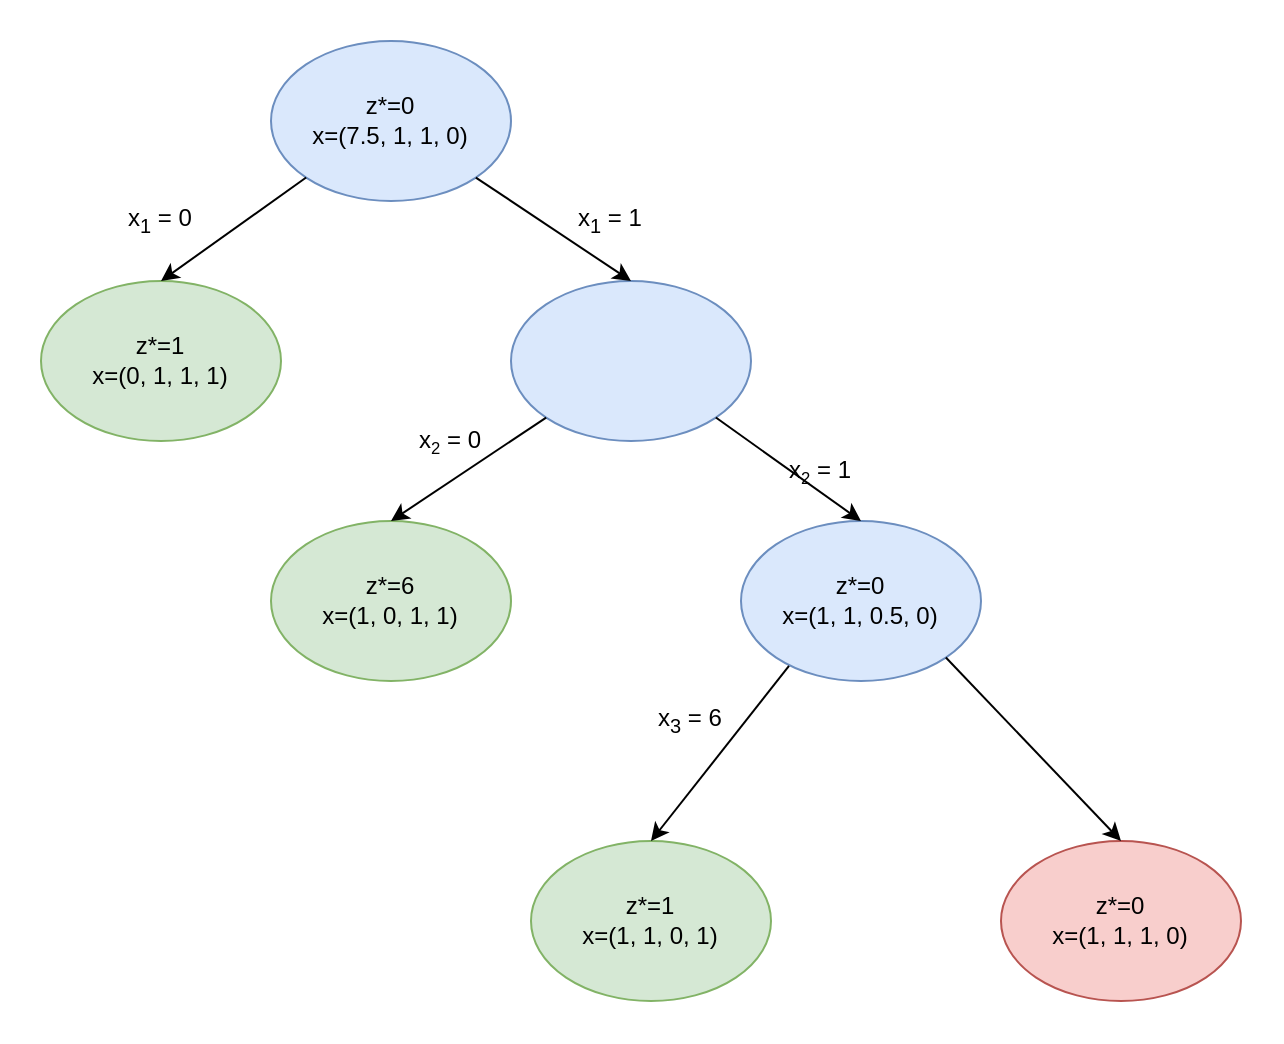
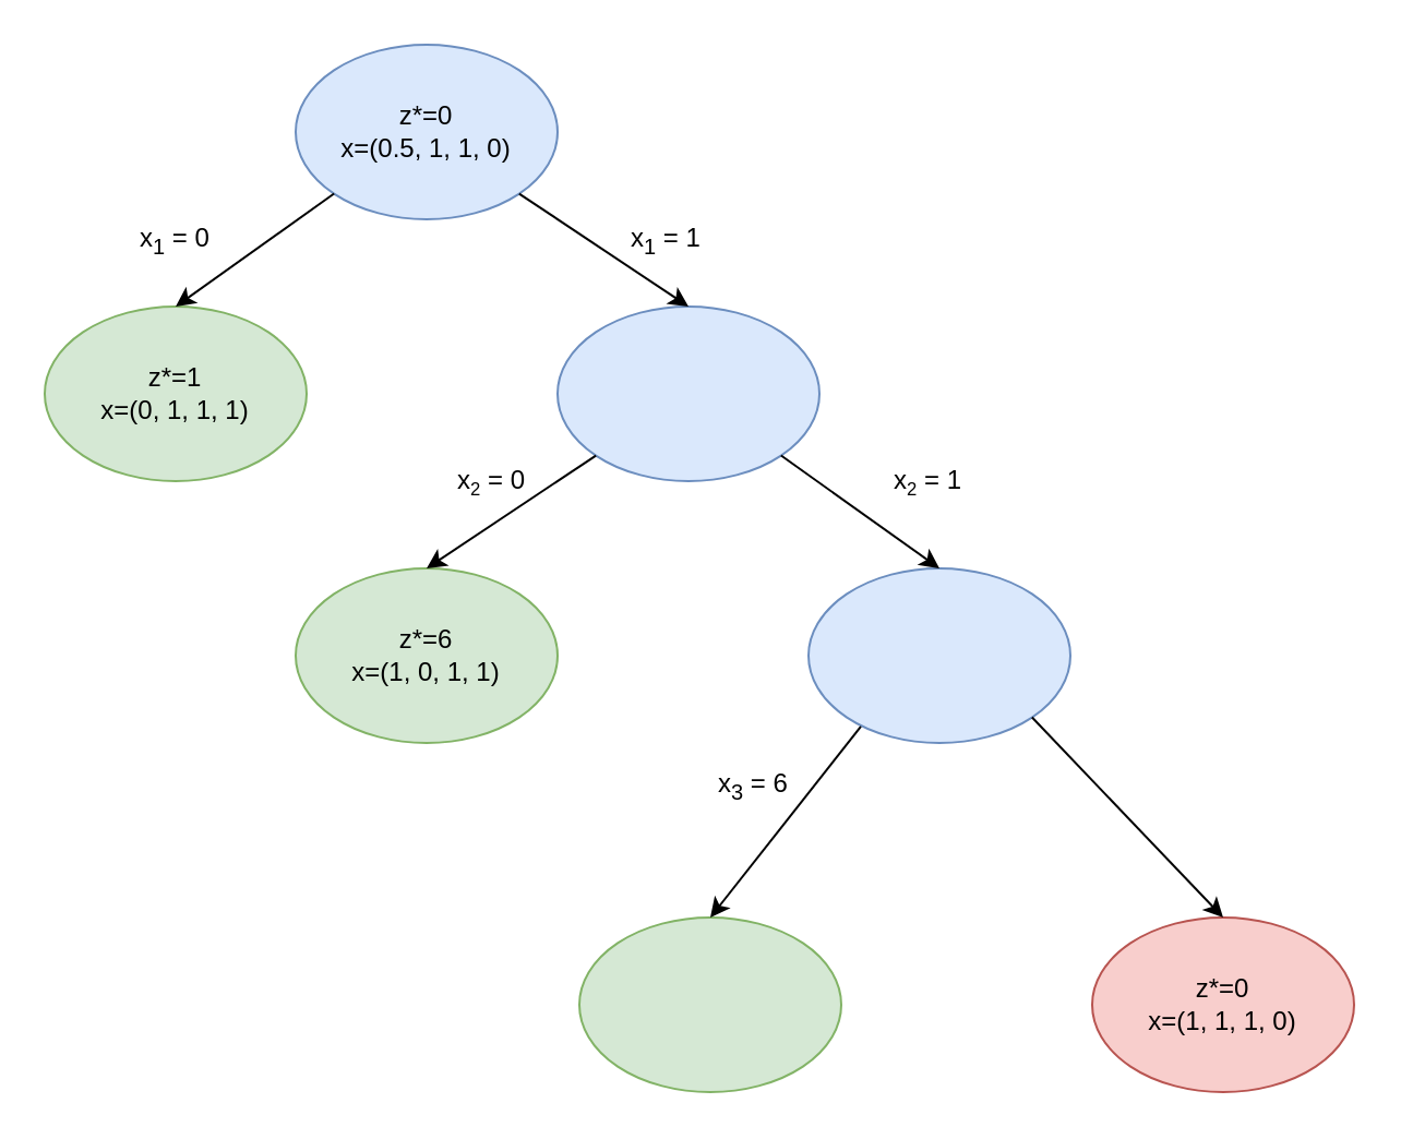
- <mxCell id="13" value="z*=0&lt;br&gt;x=(7.5, 1, 1, 0)" style="text;html=1;strokeColor=none;fillColor=none;align=center;verticalAlign=middle;whiteSpace=wrap;rounded=0;" vertex="1" parent="1"><mxGeometry x="145" y="35" width="100" height="50" as="geometry" /></mxCell>
+ <mxCell id="13" value="z*=0&lt;br&gt;x=(0.5, 1, 1, 0)" style="text;html=1;strokeColor=none;fillColor=none;align=center;verticalAlign=middle;whiteSpace=wrap;rounded=0;" vertex="1" parent="1"><mxGeometry x="145" y="35" width="100" height="50" as="geometry" /></mxCell>
- <mxCell id="26" value="x&lt;span style=&quot;font-size: 10px&quot;&gt;&lt;sub&gt;2&lt;/sub&gt;&lt;/span&gt;&amp;nbsp;= 1" style="text;html=1;strokeColor=none;fillColor=none;align=center;verticalAlign=middle;whiteSpace=wrap;rounded=0;" vertex="1" parent="1"><mxGeometry x="390" y="225" width="40" height="20" as="geometry" /></mxCell>
+ <mxCell id="26" value="x&lt;span style=&quot;font-size: 10px&quot;&gt;&lt;sub&gt;2&lt;/sub&gt;&lt;/span&gt;&amp;nbsp;= 1" style="text;html=1;strokeColor=none;fillColor=none;align=center;verticalAlign=middle;whiteSpace=wrap;rounded=0;" vertex="1" parent="1"><mxGeometry x="405" y="210" width="40" height="20" as="geometry" /></mxCell>
- <mxCell id="7" value="z*=0&lt;br&gt;x=(1, 1, 0.5, 0)" style="text;html=1;strokeColor=none;fillColor=none;align=center;verticalAlign=middle;whiteSpace=wrap;rounded=0;" vertex="1" parent="5"><mxGeometry x="10" y="15" width="100" height="50" as="geometry" /></mxCell>
- <mxCell id="11" value="z*=1&lt;br&gt;x=(1, 1, 0, 1)" style="text;html=1;strokeColor=none;fillColor=none;align=center;verticalAlign=middle;whiteSpace=wrap;rounded=0;" vertex="1" parent="1"><mxGeometry x="275" y="435" width="100" height="50" as="geometry" /></mxCell>
